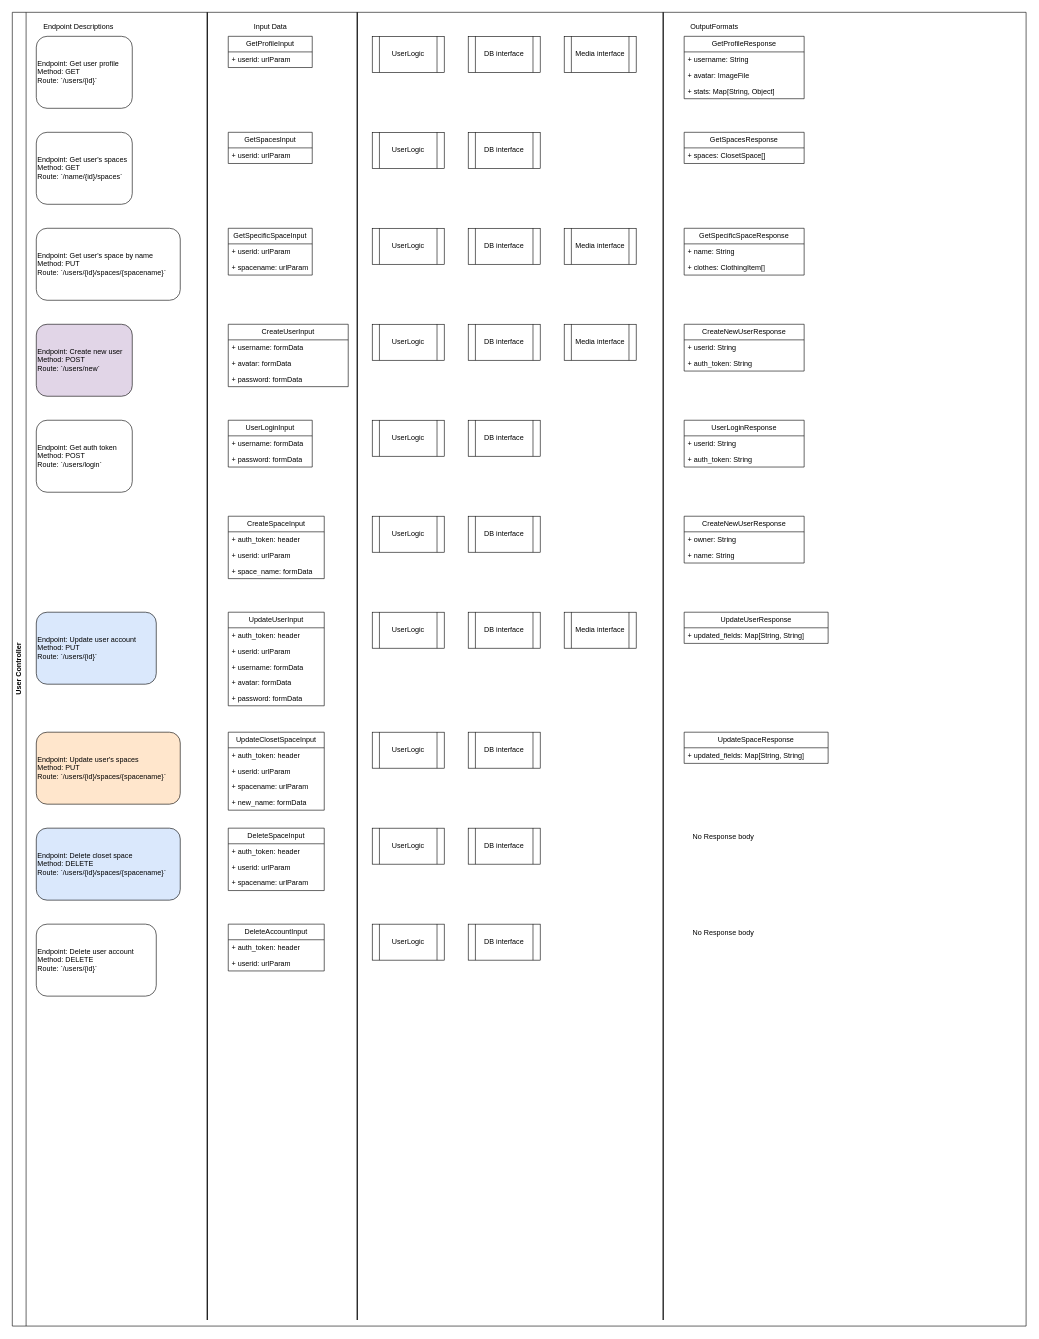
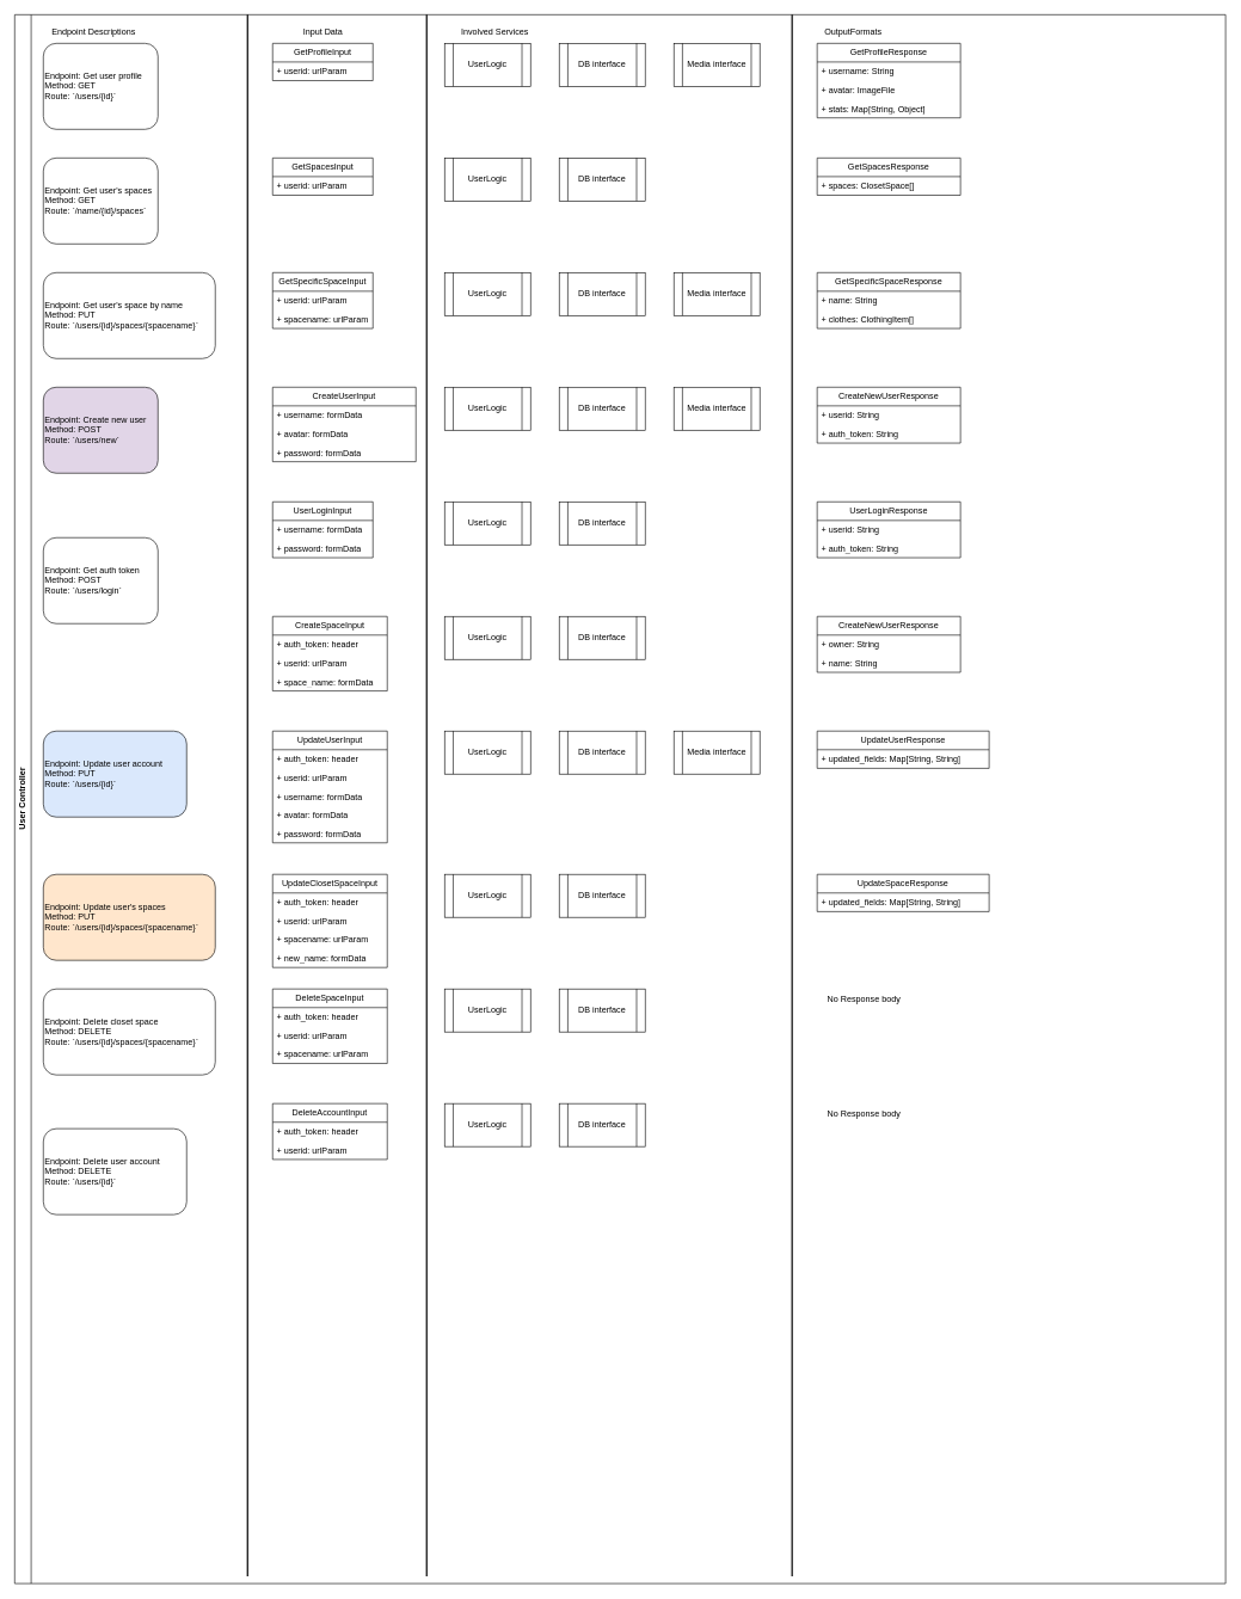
+ <mxCell id="98" value="Involved Services" style="text;html=1;align=center;verticalAlign=middle;resizable=0;points=[];autosize=1;strokeColor=none;fillColor=none;" vertex="1" parent="2"><mxGeometry x="610" y="10" width="120" height="30" as="geometry" /></mxCell>
- <mxCell id="6" value="&lt;div style=&quot;&quot;&gt;&lt;span style=&quot;background-color: initial;&quot;&gt;Endpoint: Get auth token&lt;/span&gt;&lt;/div&gt;&lt;div style=&quot;&quot;&gt;&lt;span style=&quot;background-color: initial;&quot;&gt;Method: POST&lt;/span&gt;&lt;/div&gt;&lt;div style=&quot;&quot;&gt;&lt;span style=&quot;background-color: initial;&quot;&gt;Route: `/users/login`&lt;/span&gt;&lt;/div&gt;" style="rounded=1;whiteSpace=wrap;html=1;align=left;" vertex="1" parent="2"><mxGeometry x="40" y="680" width="160" height="120" as="geometry" /></mxCell>
+ <mxCell id="6" value="&lt;div style=&quot;&quot;&gt;&lt;span style=&quot;background-color: initial;&quot;&gt;Endpoint: Get auth token&lt;/span&gt;&lt;/div&gt;&lt;div style=&quot;&quot;&gt;&lt;span style=&quot;background-color: initial;&quot;&gt;Method: POST&lt;/span&gt;&lt;/div&gt;&lt;div style=&quot;&quot;&gt;&lt;span style=&quot;background-color: initial;&quot;&gt;Route: `/users/login`&lt;/span&gt;&lt;/div&gt;" style="rounded=1;whiteSpace=wrap;html=1;align=left;" vertex="1" parent="2"><mxGeometry x="40" y="730" width="160" height="120" as="geometry" /></mxCell>
- <mxCell id="10" value="&lt;div style=&quot;&quot;&gt;&lt;span style=&quot;background-color: initial;&quot;&gt;Endpoint: Delete closet space&lt;/span&gt;&lt;/div&gt;&lt;div style=&quot;&quot;&gt;&lt;span style=&quot;background-color: initial;&quot;&gt;Method: DELETE&lt;/span&gt;&lt;/div&gt;&lt;div style=&quot;&quot;&gt;&lt;span style=&quot;background-color: initial;&quot;&gt;Route: `/users/{id}/spaces/{spacename}`&lt;/span&gt;&lt;/div&gt;" style="rounded=1;whiteSpace=wrap;html=1;align=left;fillColor=#dae8fc;" vertex="1" parent="2"><mxGeometry x="40" y="1360" width="240" height="120" as="geometry" /></mxCell>
+ <mxCell id="10" value="&lt;div style=&quot;&quot;&gt;&lt;span style=&quot;background-color: initial;&quot;&gt;Endpoint: Delete closet space&lt;/span&gt;&lt;/div&gt;&lt;div style=&quot;&quot;&gt;&lt;span style=&quot;background-color: initial;&quot;&gt;Method: DELETE&lt;/span&gt;&lt;/div&gt;&lt;div style=&quot;&quot;&gt;&lt;span style=&quot;background-color: initial;&quot;&gt;Route: `/users/{id}/spaces/{spacename}`&lt;/span&gt;&lt;/div&gt;" style="rounded=1;whiteSpace=wrap;html=1;align=left;" vertex="1" parent="2"><mxGeometry x="40" y="1360" width="240" height="120" as="geometry" /></mxCell>
- <mxCell id="11" value="&lt;div style=&quot;&quot;&gt;&lt;span style=&quot;background-color: initial;&quot;&gt;Endpoint: Delete user account&lt;/span&gt;&lt;/div&gt;&lt;div style=&quot;&quot;&gt;&lt;span style=&quot;background-color: initial;&quot;&gt;Method: DELETE&lt;/span&gt;&lt;/div&gt;&lt;div style=&quot;&quot;&gt;&lt;span style=&quot;background-color: initial;&quot;&gt;Route: `/users/{id}`&lt;/span&gt;&lt;/div&gt;" style="rounded=1;whiteSpace=wrap;html=1;align=left;" vertex="1" parent="2"><mxGeometry x="40" y="1520" width="200" height="120" as="geometry" /></mxCell>
+ <mxCell id="11" value="&lt;div style=&quot;&quot;&gt;&lt;span style=&quot;background-color: initial;&quot;&gt;Endpoint: Delete user account&lt;/span&gt;&lt;/div&gt;&lt;div style=&quot;&quot;&gt;&lt;span style=&quot;background-color: initial;&quot;&gt;Method: DELETE&lt;/span&gt;&lt;/div&gt;&lt;div style=&quot;&quot;&gt;&lt;span style=&quot;background-color: initial;&quot;&gt;Route: `/users/{id}`&lt;/span&gt;&lt;/div&gt;" style="rounded=1;whiteSpace=wrap;html=1;align=left;" vertex="1" parent="2"><mxGeometry x="40" y="1555" width="200" height="120" as="geometry" /></mxCell>
